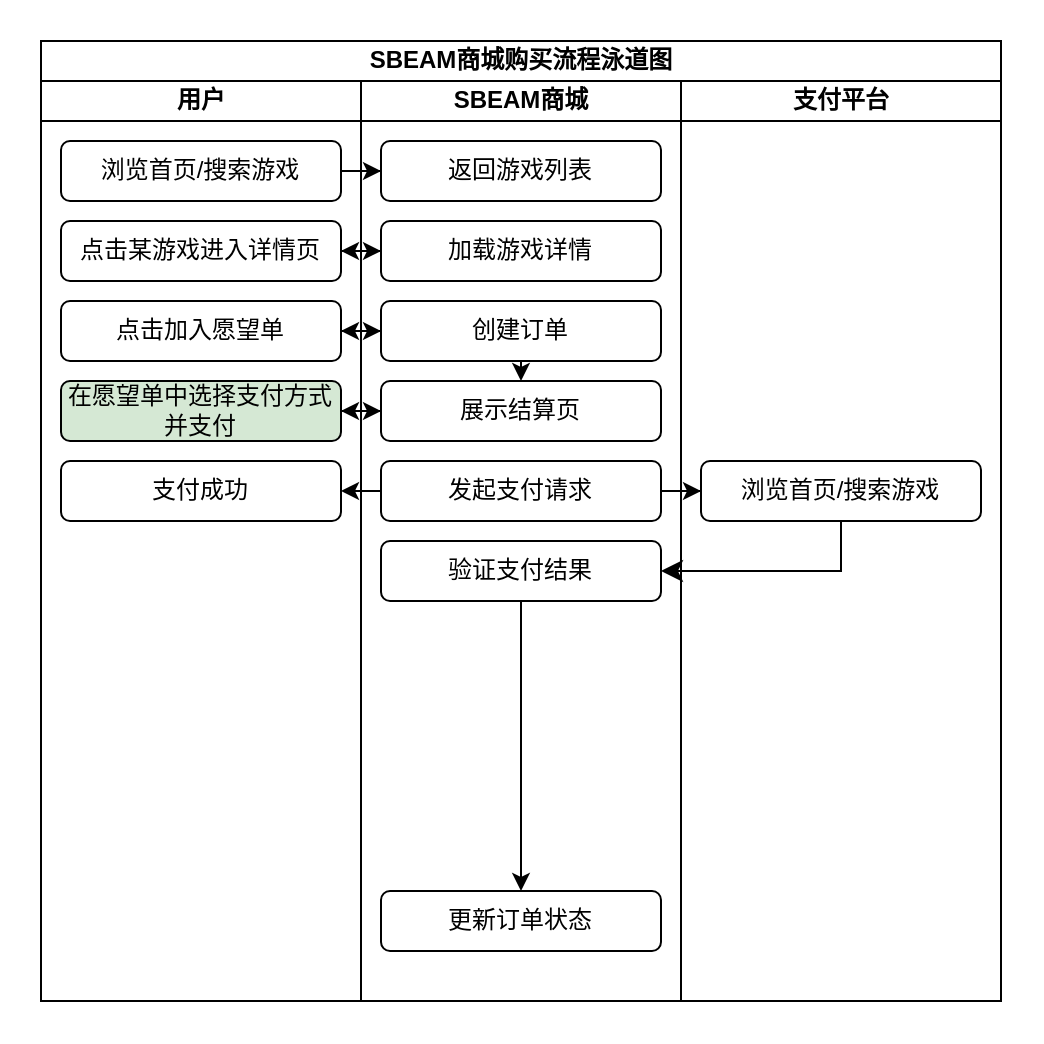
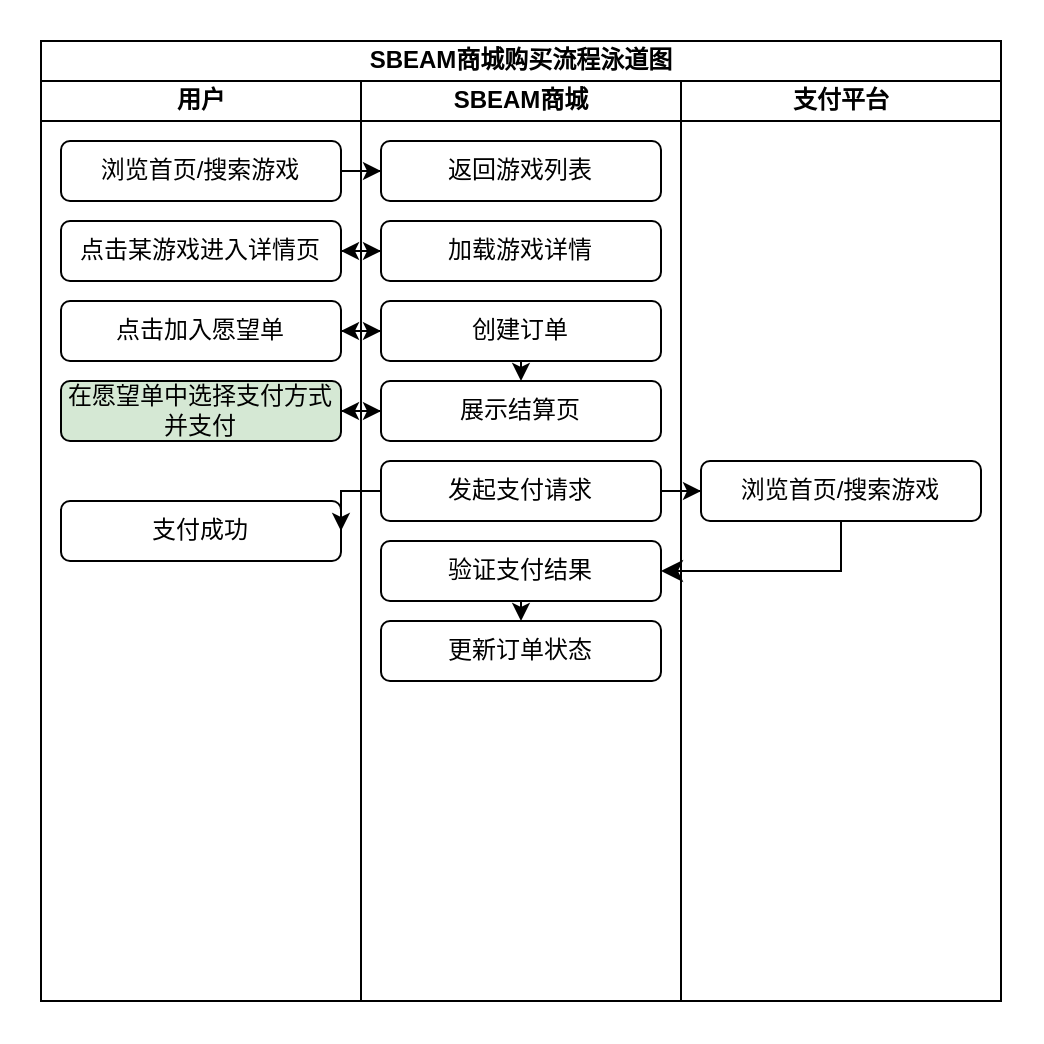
- <mxCell id="8" value="支付成功" style="rounded=1;whiteSpace=wrap;html=1;" vertex="1" parent="3"><mxGeometry x="10" y="190" width="140" height="30" as="geometry" /></mxCell>
+ <mxCell id="8" value="支付成功" style="rounded=1;whiteSpace=wrap;html=1;" vertex="1" parent="3"><mxGeometry x="10" y="210" width="140" height="30" as="geometry" /></mxCell>
- <mxCell id="16" value="更新订单状态" style="rounded=1;whiteSpace=wrap;html=1;" vertex="1" parent="9"><mxGeometry x="10" y="405" width="140" height="30" as="geometry" /></mxCell>
+ <mxCell id="16" value="更新订单状态" style="rounded=1;whiteSpace=wrap;html=1;" vertex="1" parent="9"><mxGeometry x="10" y="270" width="140" height="30" as="geometry" /></mxCell>
